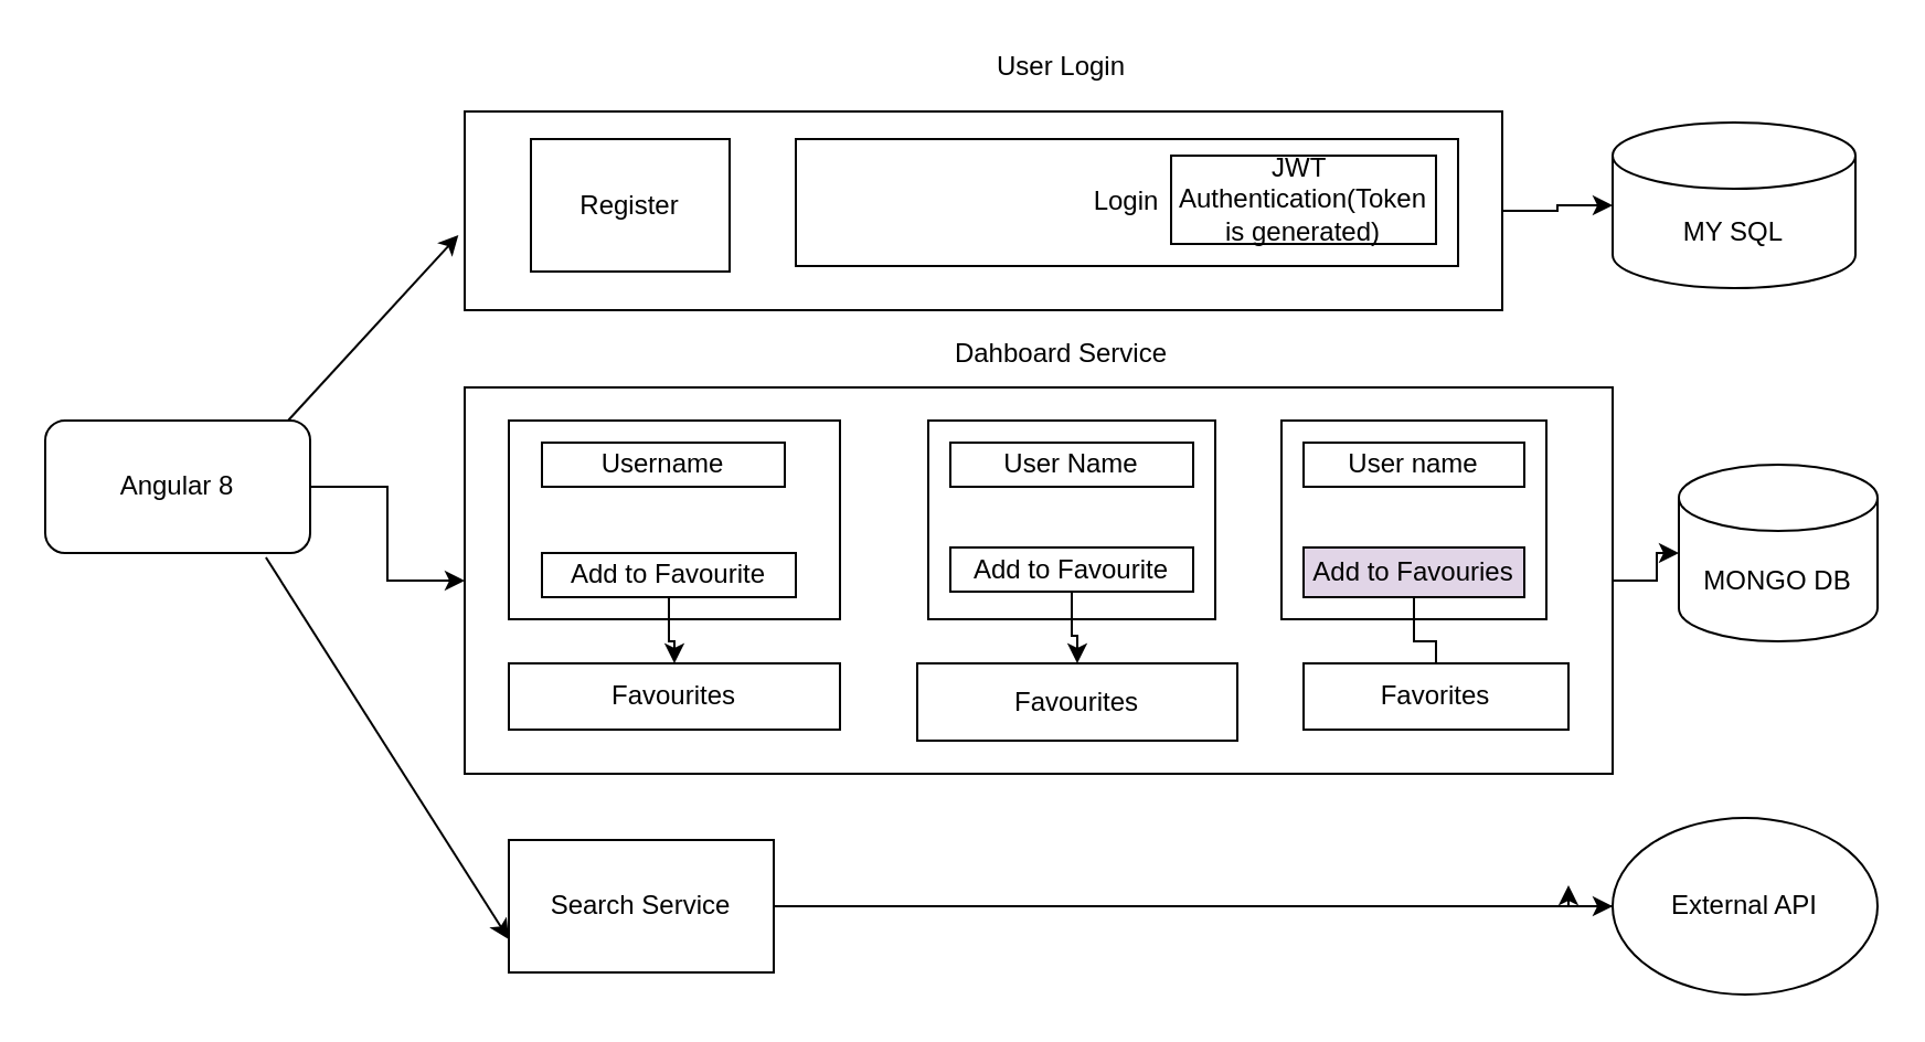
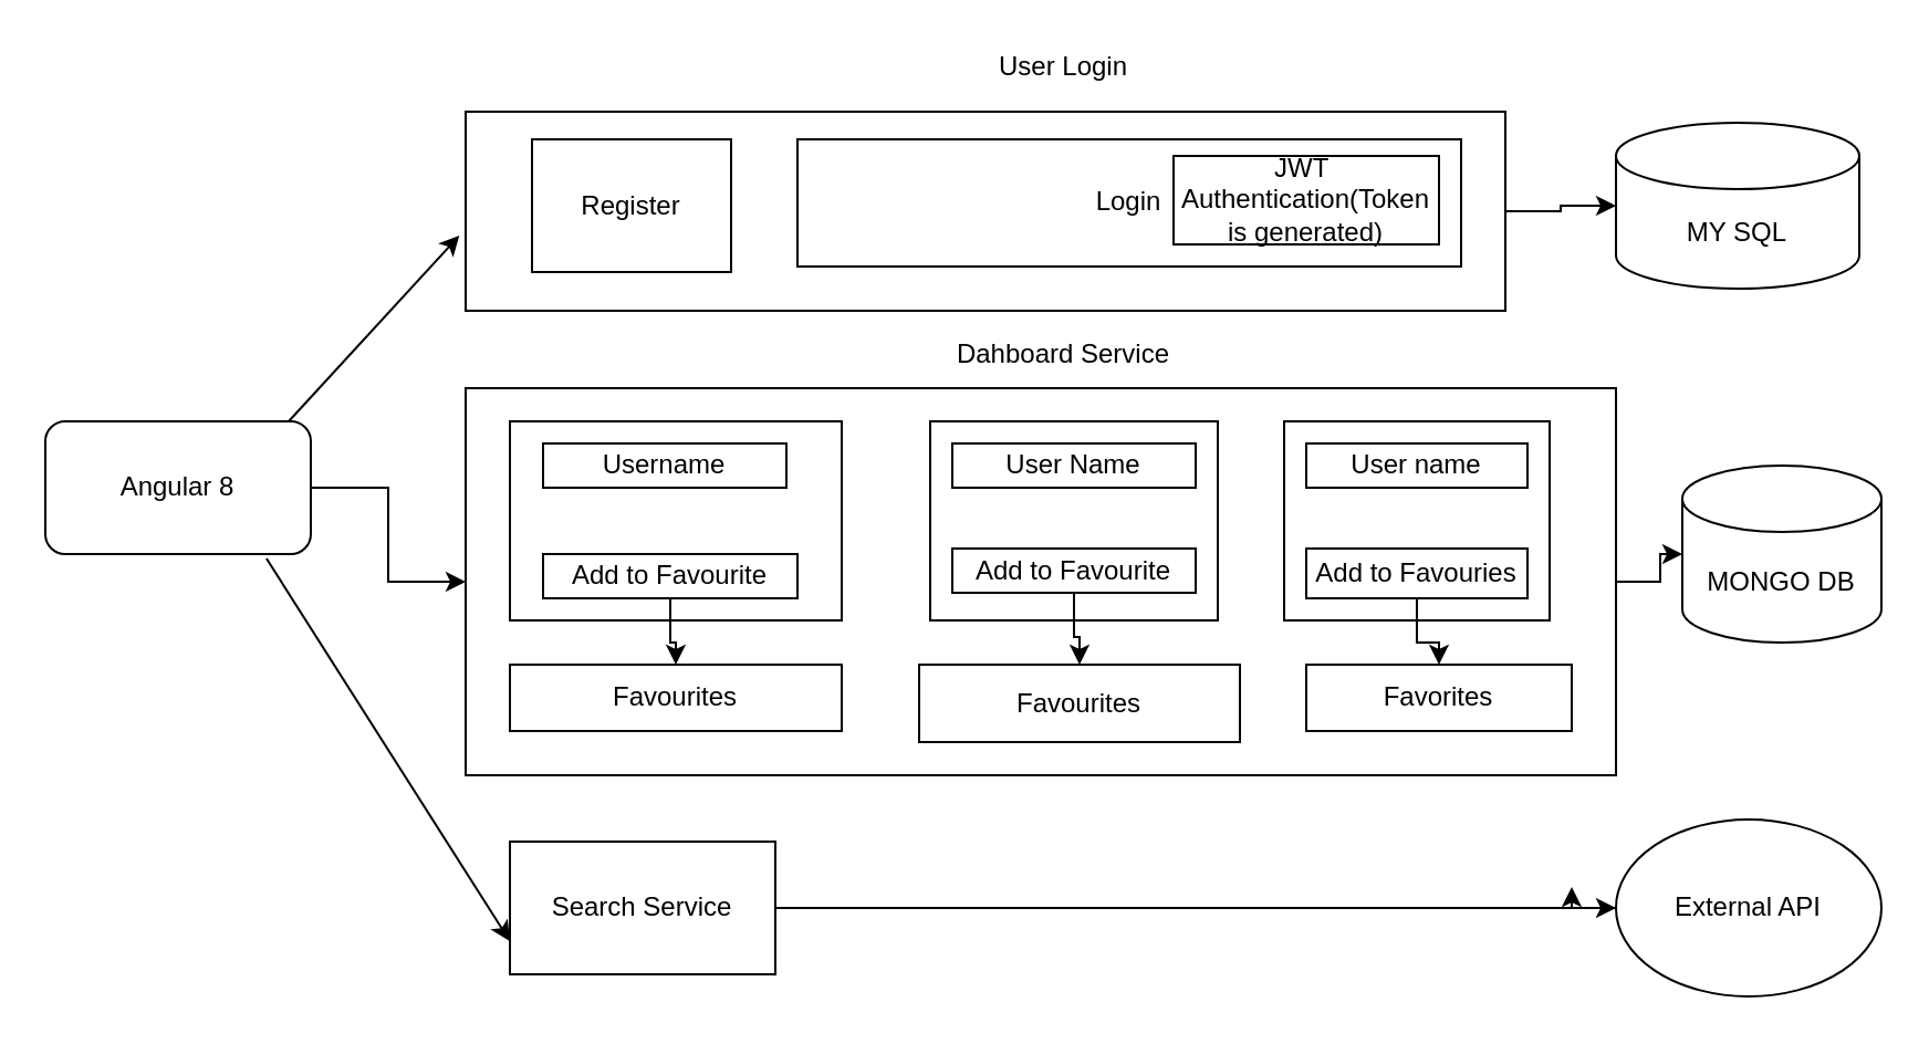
- <mxCell id="34" value="Add to Favouries" style="rounded=0;whiteSpace=wrap;html=1;fillColor=#e1d5e7;" vertex="1" parent="1"><mxGeometry x="590" y="247.5" width="100" height="22.5" as="geometry" /></mxCell>
+ <mxCell id="34" value="Add to Favouries" style="rounded=0;whiteSpace=wrap;html=1;" vertex="1" parent="1"><mxGeometry x="590" y="247.5" width="100" height="22.5" as="geometry" /></mxCell>
- <mxCell id="33" value="" style="edgeStyle=orthogonalEdgeStyle;rounded=0;orthogonalLoop=1;jettySize=auto;html=1;endArrow=none;" edge="1" parent="1" source="34" target="35"><mxGeometry relative="1" as="geometry" /></mxCell>
+ <mxCell id="33" value="" style="edgeStyle=orthogonalEdgeStyle;rounded=0;orthogonalLoop=1;jettySize=auto;html=1;" edge="1" parent="1" source="34" target="35"><mxGeometry relative="1" as="geometry" /></mxCell>
